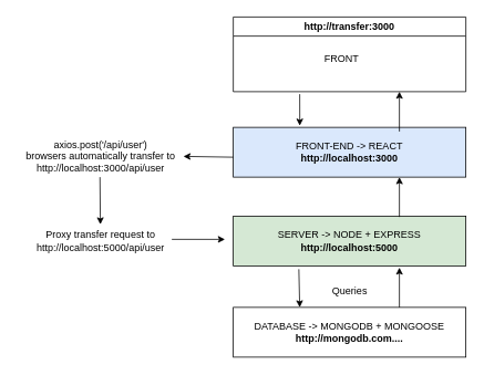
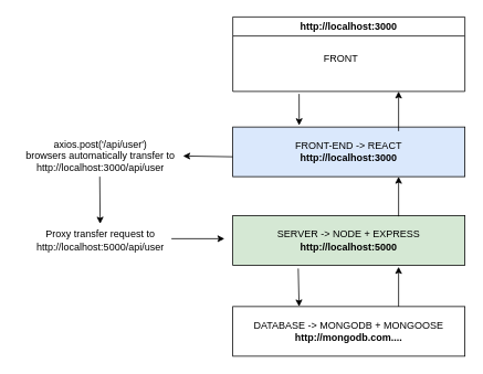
- <mxCell id="3" value="http://transfer:3000" style="swimlane;" vertex="1" parent="1"><mxGeometry x="280" y="20" width="280" height="90" as="geometry" /></mxCell>
+ <mxCell id="3" value="http://localhost:3000" style="swimlane;" vertex="1" parent="1"><mxGeometry x="280" y="20" width="280" height="90" as="geometry" /></mxCell>
- <mxCell id="15" value="Queries" style="text;html=1;align=center;verticalAlign=middle;resizable=0;points=[];autosize=1;strokeColor=none;" vertex="1" parent="1"><mxGeometry x="390" y="340" width="60" height="20" as="geometry" /></mxCell>
